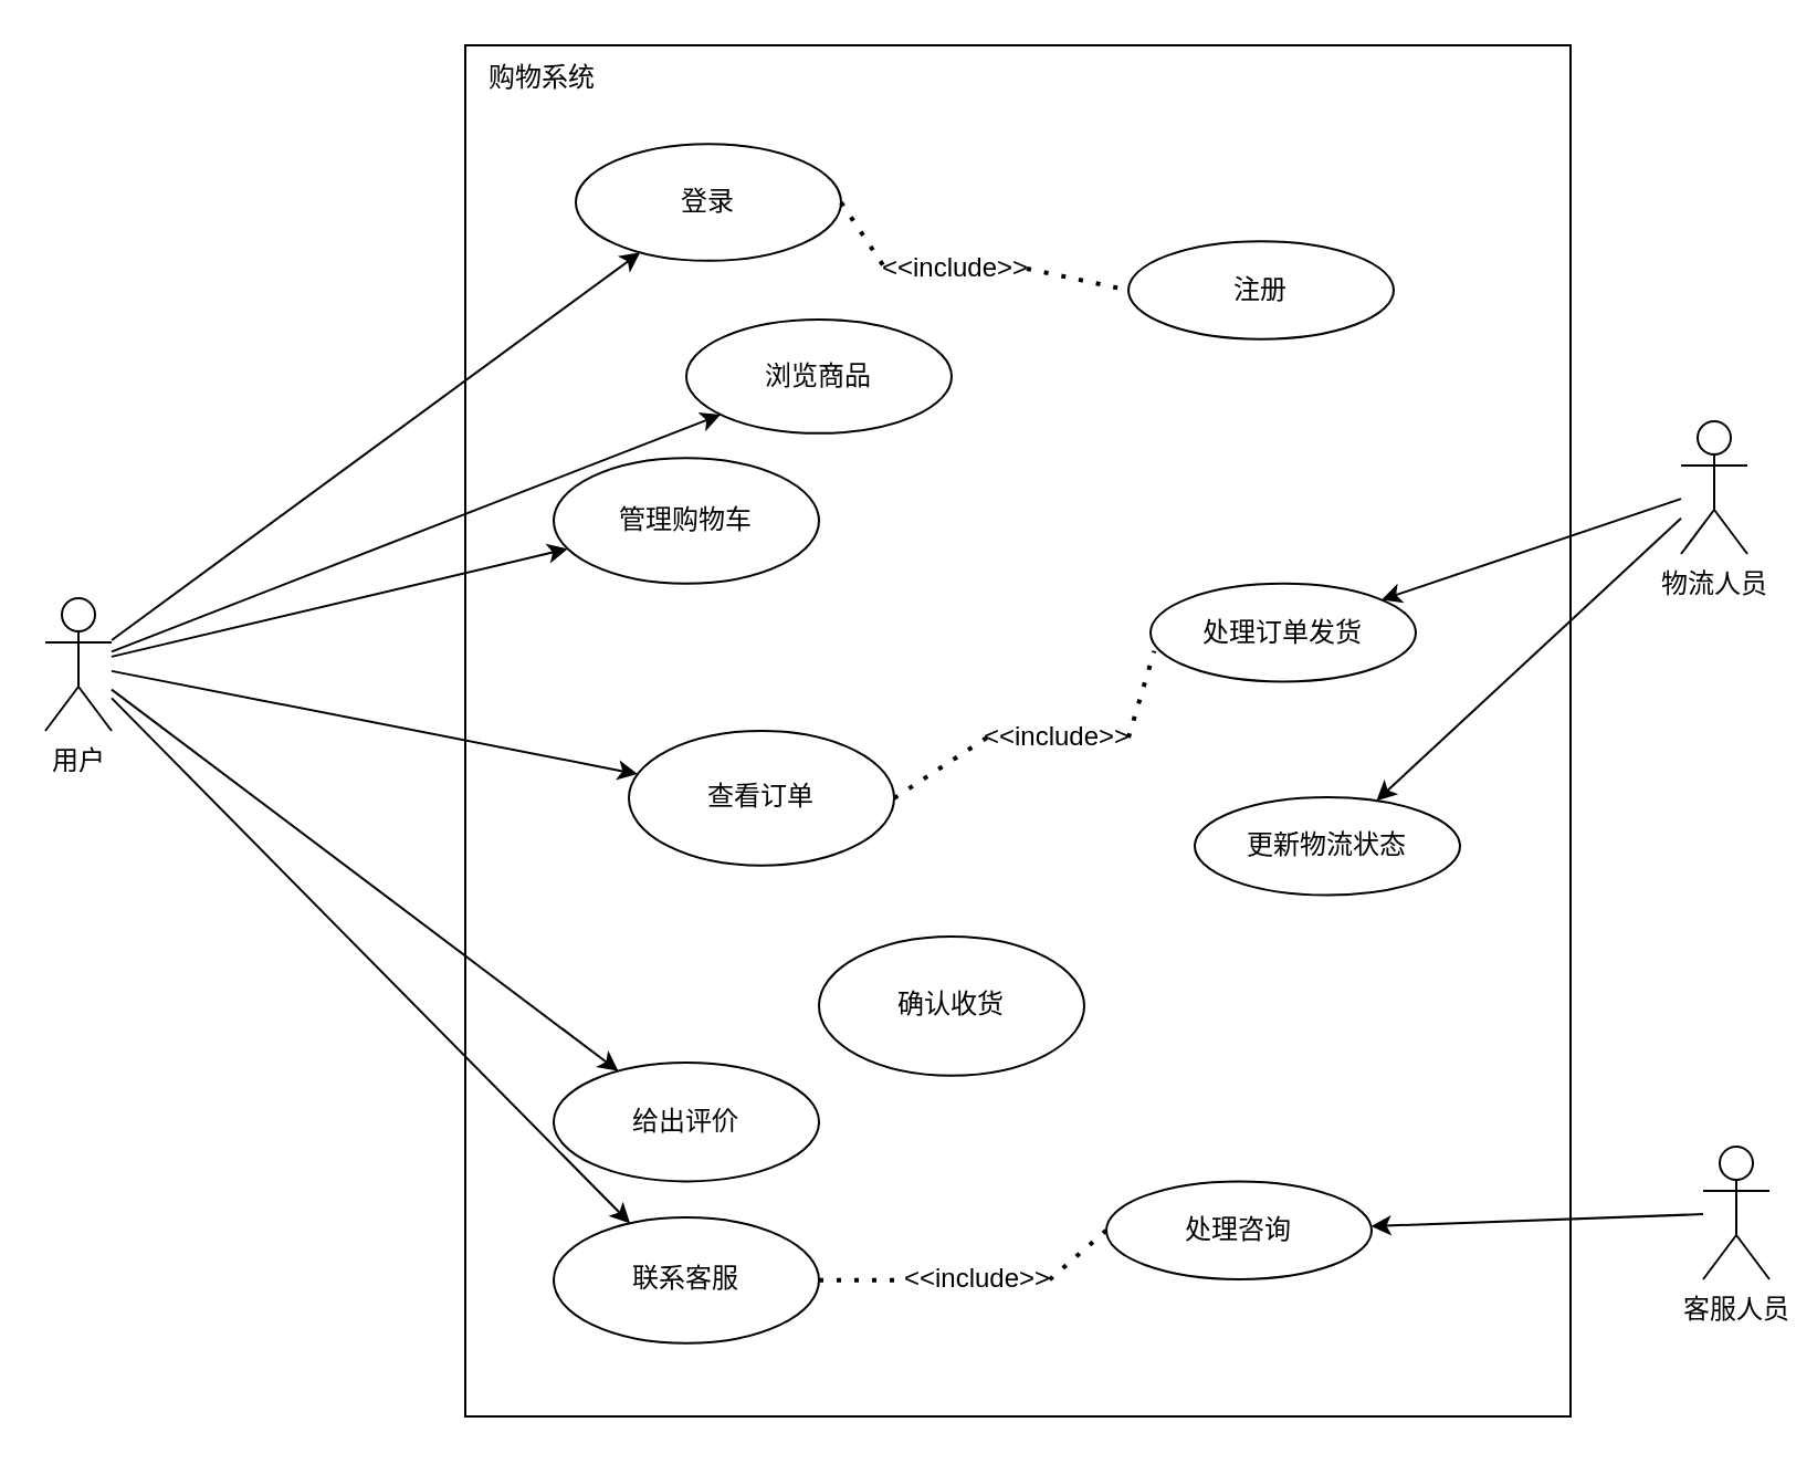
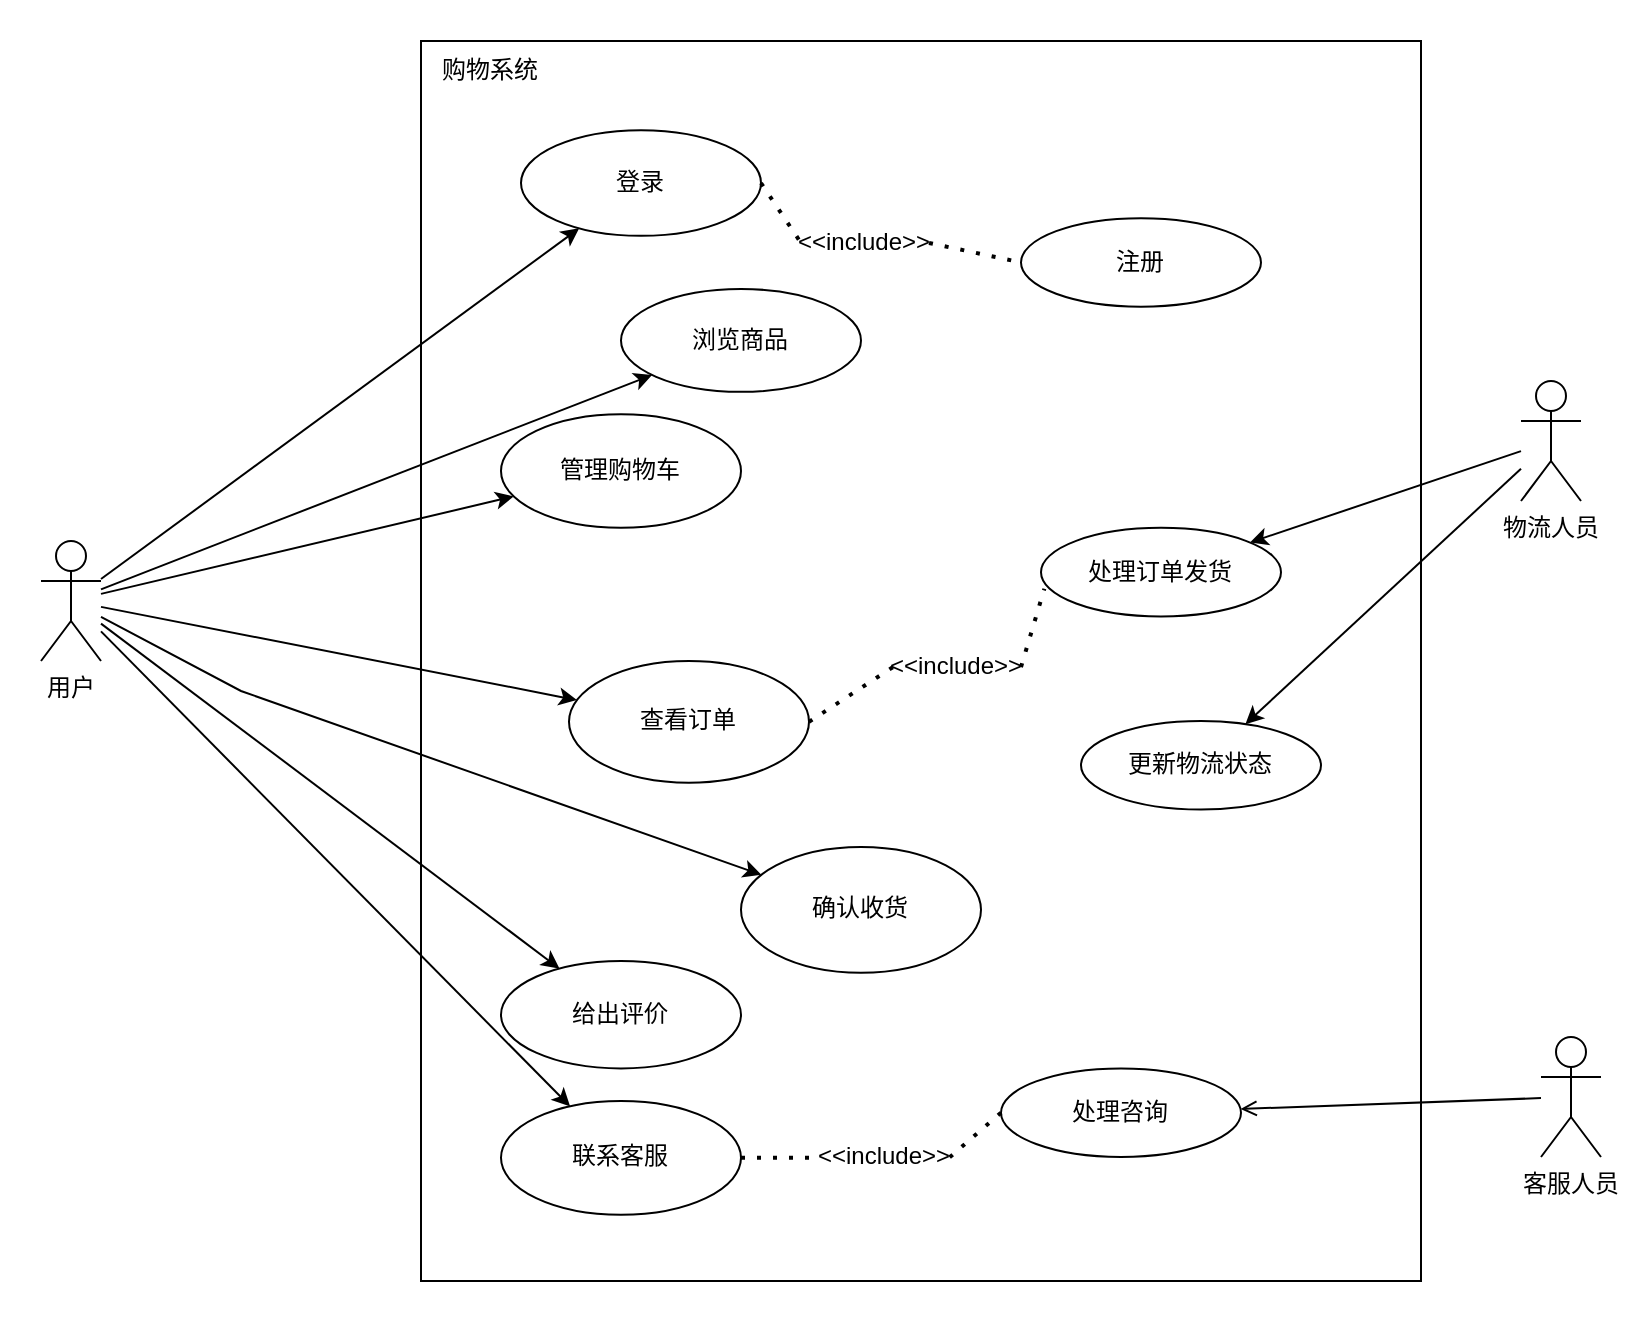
+ <mxCell id="31" value="" style="endArrow=classic;html=1;rounded=0;" parent="1" source="24" target="8" edge="1"><mxGeometry width="50" height="50" relative="1" as="geometry"><mxPoint x="50" y="270" as="sourcePoint" /><mxPoint x="220" y="0" as="targetPoint" /><Array as="points"><mxPoint x="120" y="345" /></Array></mxGeometry></mxCell>
- <mxCell id="34" value="" style="endArrow=classic;html=1;rounded=0;" parent="1" source="25" target="13" edge="1"><mxGeometry width="50" height="50" relative="1" as="geometry"><mxPoint x="820" y="270" as="sourcePoint" /><mxPoint x="720" y="275" as="targetPoint" /></mxGeometry></mxCell>
+ <mxCell id="34" value="" style="endArrow=open;html=1;rounded=0;" parent="1" source="25" target="13" edge="1"><mxGeometry width="50" height="50" relative="1" as="geometry"><mxPoint x="820" y="270" as="sourcePoint" /><mxPoint x="720" y="275" as="targetPoint" /></mxGeometry></mxCell>
